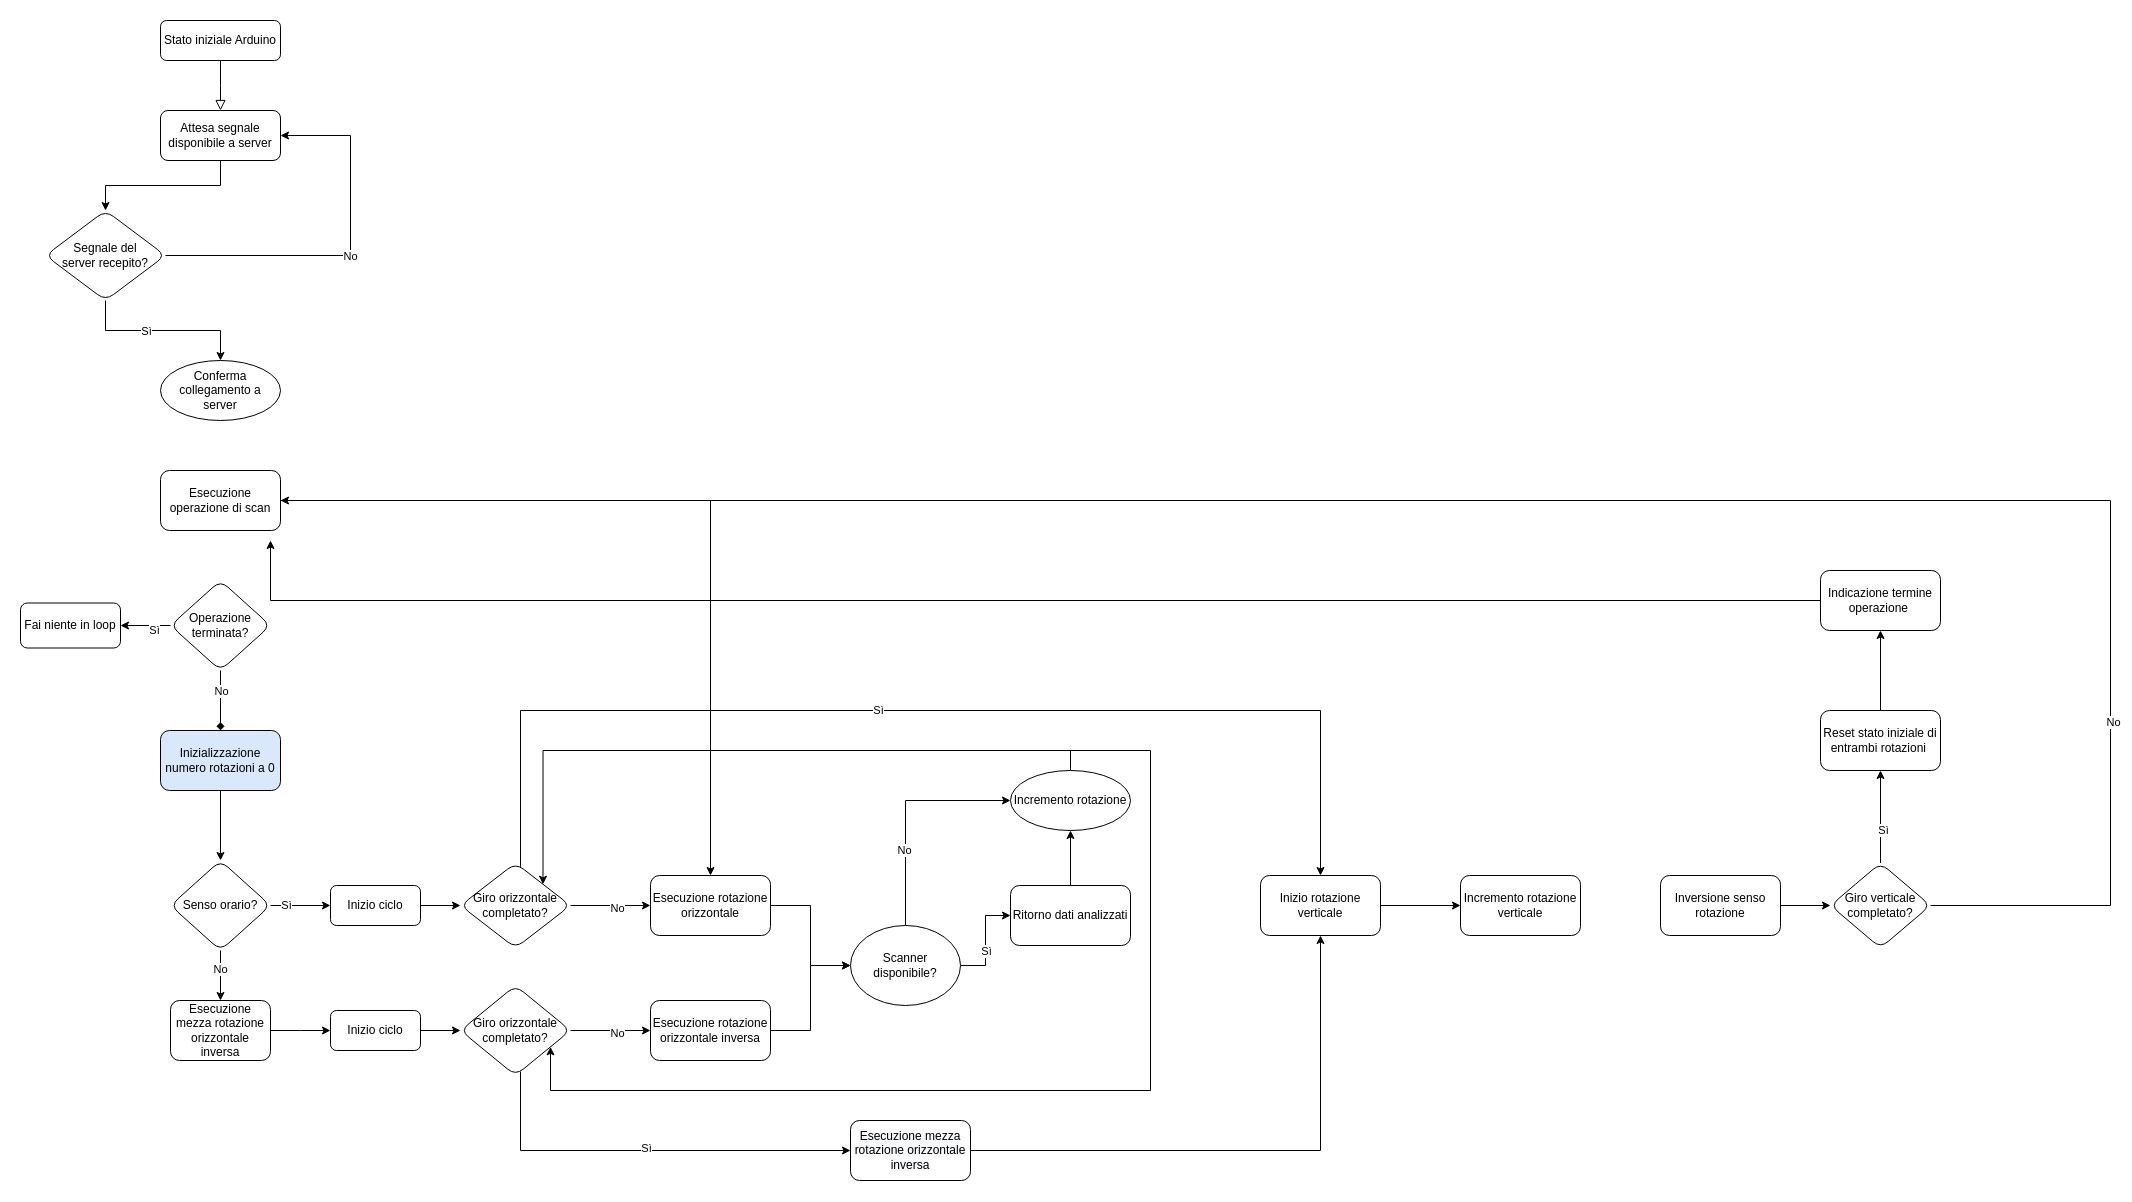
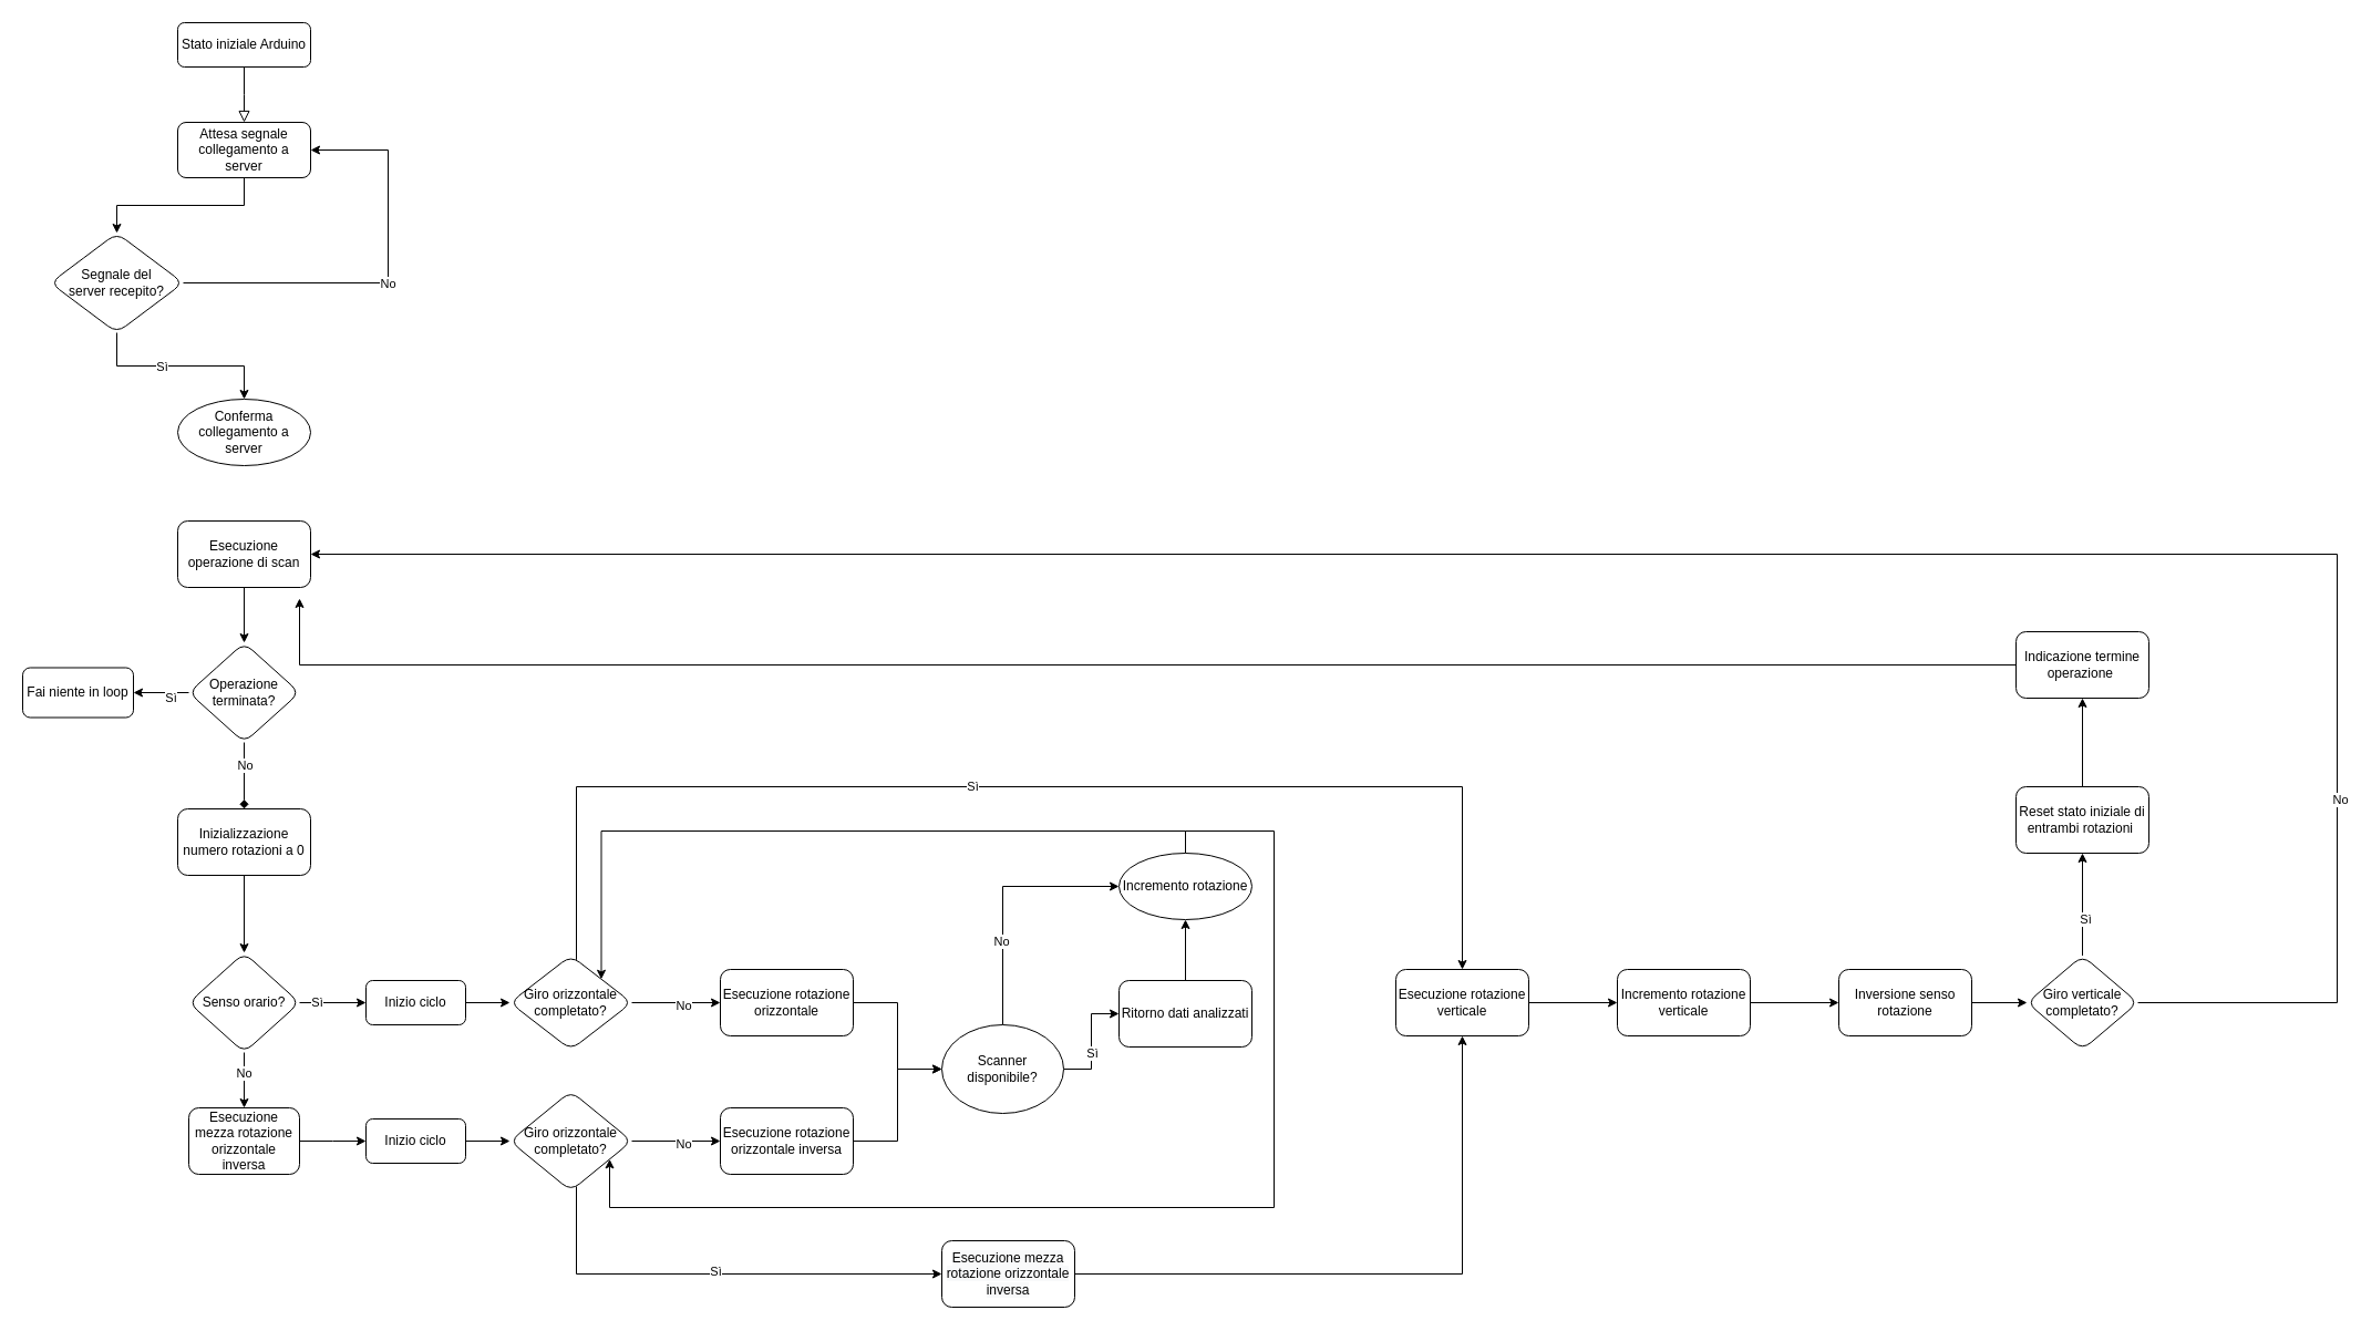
- <mxCell id="5" value="Attesa segnale disponibile a server" style="rounded=1;whiteSpace=wrap;html=1;fontSize=12;glass=0;strokeWidth=1;shadow=0;" parent="1" vertex="1"><mxGeometry x="160" y="110" width="120" height="50" as="geometry" /></mxCell>
+ <mxCell id="5" value="Attesa segnale collegamento a server" style="rounded=1;whiteSpace=wrap;html=1;fontSize=12;glass=0;strokeWidth=1;shadow=0;" parent="1" vertex="1"><mxGeometry x="160" y="110" width="120" height="50" as="geometry" /></mxCell>
- <mxCell id="12" value="" style="edgeStyle=orthogonalEdgeStyle;rounded=0;orthogonalLoop=1;jettySize=auto;html=1;" edge="1" parent="1" source="13" target="35"><mxGeometry relative="1" as="geometry" /></mxCell>
+ <mxCell id="12" value="" style="edgeStyle=orthogonalEdgeStyle;rounded=0;orthogonalLoop=1;jettySize=auto;html=1;" edge="1" parent="1" source="13" target="18"><mxGeometry relative="1" as="geometry" /></mxCell>
- <mxCell id="21" value="Inizializzazione numero rotazioni a 0" style="whiteSpace=wrap;html=1;rounded=1;shadow=0;strokeWidth=1;glass=0;fillColor=#dae8fc;" vertex="1" parent="1"><mxGeometry x="160" y="730" width="120" height="60" as="geometry" /></mxCell>
+ <mxCell id="21" value="Inizializzazione numero rotazioni a 0" style="whiteSpace=wrap;html=1;rounded=1;shadow=0;strokeWidth=1;glass=0;" vertex="1" parent="1"><mxGeometry x="160" y="730" width="120" height="60" as="geometry" /></mxCell>
- <mxCell id="58" value="Inizio rotazione verticale" style="whiteSpace=wrap;html=1;rounded=1;shadow=0;strokeWidth=1;glass=0;" vertex="1" parent="1"><mxGeometry x="1260" y="875" width="120" height="60" as="geometry" /></mxCell>
+ <mxCell id="58" value="Esecuzione rotazione verticale" style="whiteSpace=wrap;html=1;rounded=1;shadow=0;strokeWidth=1;glass=0;" vertex="1" parent="1"><mxGeometry x="1260" y="875" width="120" height="60" as="geometry" /></mxCell>
+ <mxCell id="61" value="" style="edgeStyle=orthogonalEdgeStyle;rounded=0;orthogonalLoop=1;jettySize=auto;html=1;" edge="1" parent="1" source="62" target="64"><mxGeometry relative="1" as="geometry" /></mxCell>
